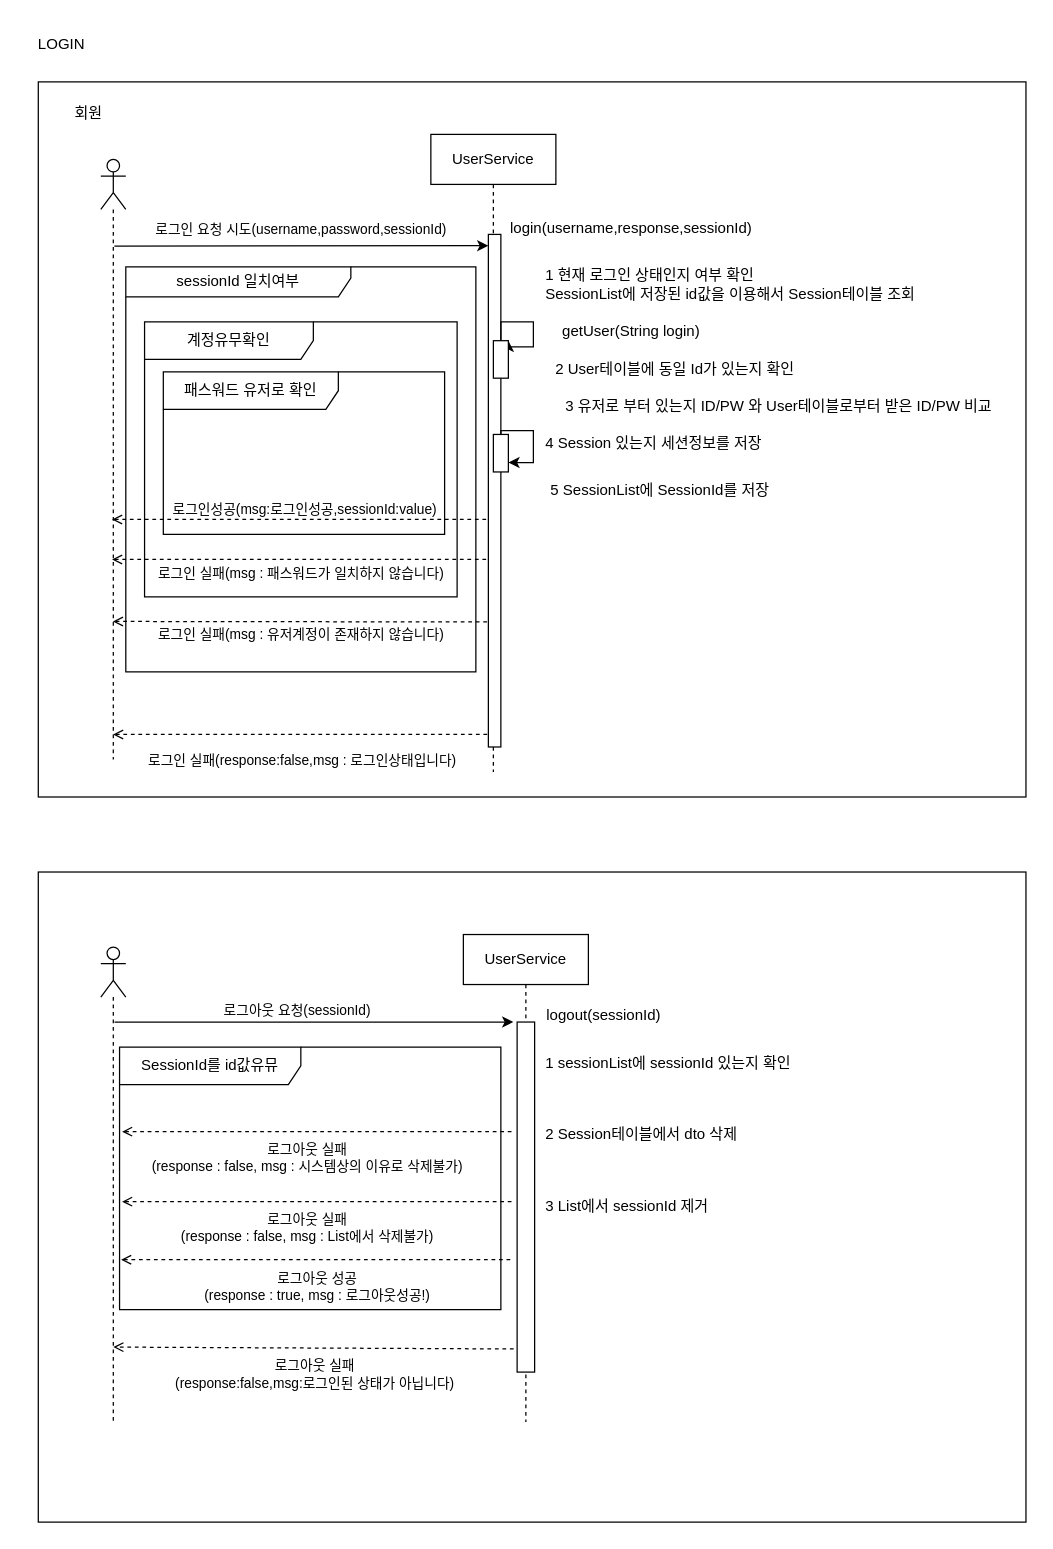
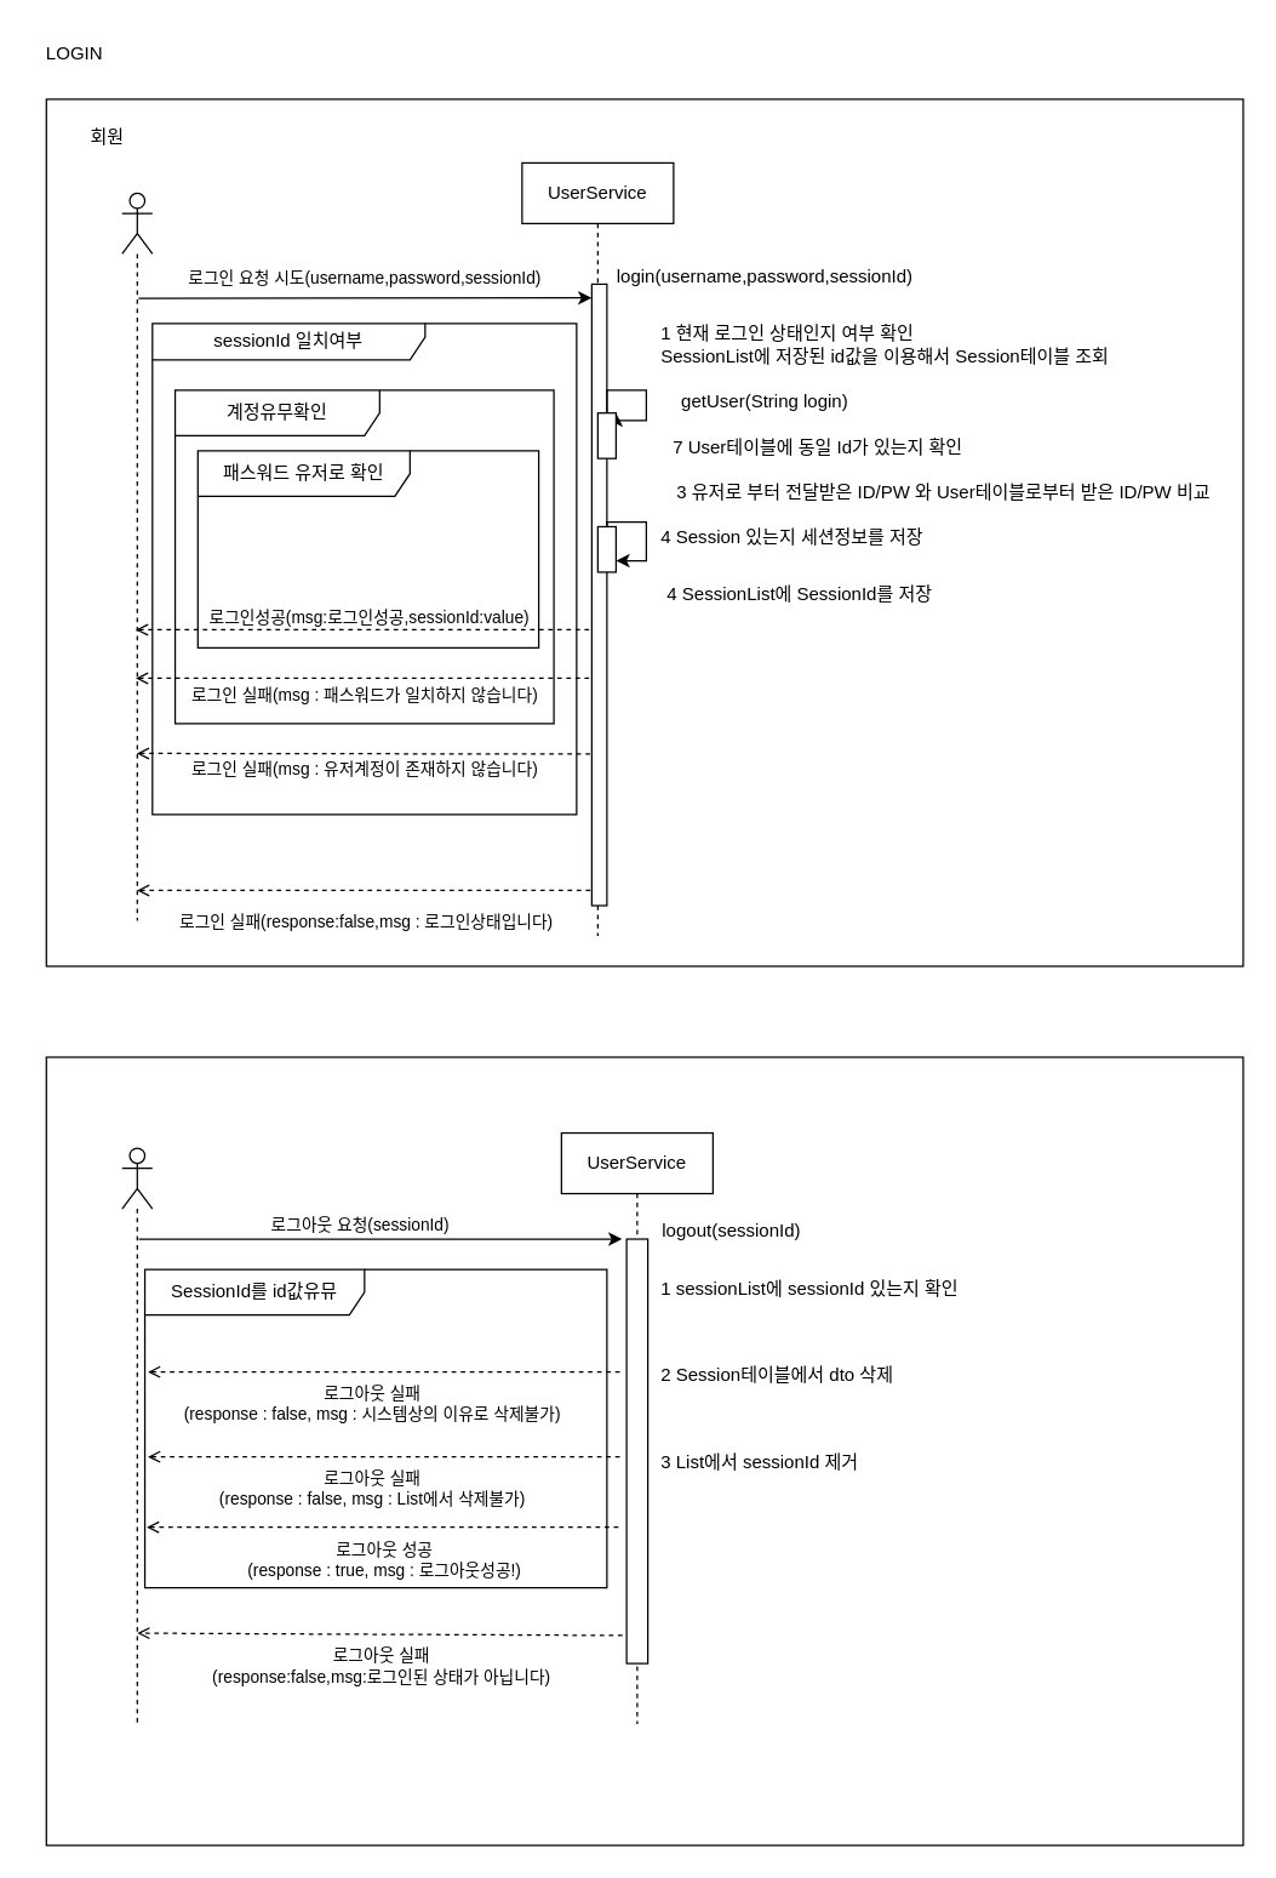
- <mxCell id="26" value="login(username,response,sessionId)" style="text;html=1;align=center;verticalAlign=middle;resizable=0;points=[];autosize=1;strokeColor=none;fillColor=none;" parent="1" vertex="1"><mxGeometry x="394" y="167" width="220" height="30" as="geometry" /></mxCell>
+ <mxCell id="26" value="login(username,password,sessionId)" style="text;html=1;align=center;verticalAlign=middle;resizable=0;points=[];autosize=1;strokeColor=none;fillColor=none;" parent="1" vertex="1"><mxGeometry x="394" y="167" width="220" height="30" as="geometry" /></mxCell>
- <mxCell id="17" value="2 User테이블에 동일 Id가 있는지 확인" style="text;html=1;align=center;verticalAlign=middle;resizable=0;points=[];autosize=1;strokeColor=none;fillColor=none;" parent="1" vertex="1"><mxGeometry x="424" y="280" width="230" height="30" as="geometry" /></mxCell>
+ <mxCell id="17" value="7 User테이블에 동일 Id가 있는지 확인" style="text;html=1;align=center;verticalAlign=middle;resizable=0;points=[];autosize=1;strokeColor=none;fillColor=none;" parent="1" vertex="1"><mxGeometry x="424" y="280" width="230" height="30" as="geometry" /></mxCell>
- <mxCell id="19" value="3 유저로 부터 있는지 ID/PW 와 User테이블로부터 받은 ID/PW 비교" style="text;html=1;align=center;verticalAlign=middle;resizable=0;points=[];autosize=1;strokeColor=none;fillColor=none;" parent="1" vertex="1"><mxGeometry x="427" y="310" width="390" height="30" as="geometry" /></mxCell>
+ <mxCell id="19" value="3 유저로 부터 전달받은 ID/PW 와 User테이블로부터 받은 ID/PW 비교" style="text;html=1;align=center;verticalAlign=middle;resizable=0;points=[];autosize=1;strokeColor=none;fillColor=none;" parent="1" vertex="1"><mxGeometry x="427" y="310" width="390" height="30" as="geometry" /></mxCell>
- <mxCell id="48" value="5&amp;nbsp;&lt;span style=&quot;text-align: left;&quot;&gt;SessionList에 SessionId를 저장&lt;/span&gt;" style="text;html=1;align=center;verticalAlign=middle;resizable=0;points=[];autosize=1;strokeColor=none;fillColor=none;" parent="1" vertex="1"><mxGeometry x="427" y="377" width="200" height="30" as="geometry" /></mxCell>
+ <mxCell id="48" value="4&amp;nbsp;&lt;span style=&quot;text-align: left;&quot;&gt;SessionList에 SessionId를 저장&lt;/span&gt;" style="text;html=1;align=center;verticalAlign=middle;resizable=0;points=[];autosize=1;strokeColor=none;fillColor=none;" parent="1" vertex="1"><mxGeometry x="427" y="377" width="200" height="30" as="geometry" /></mxCell>
